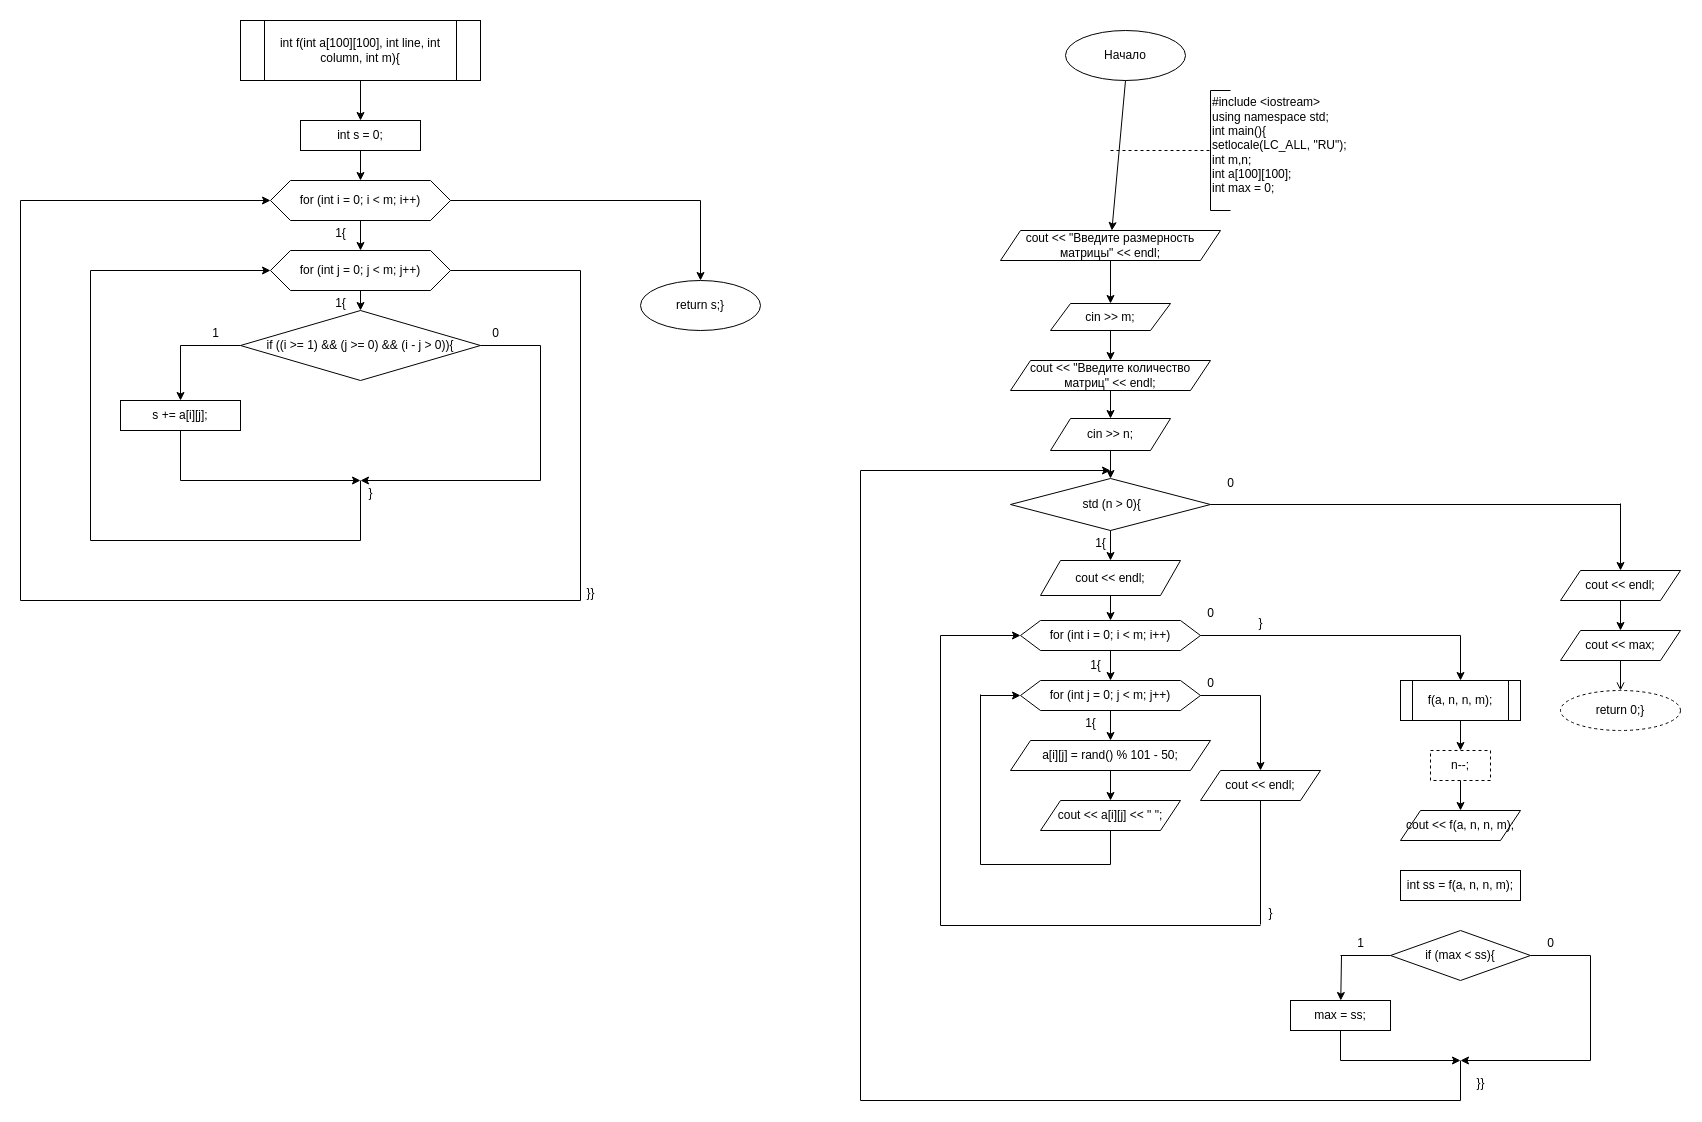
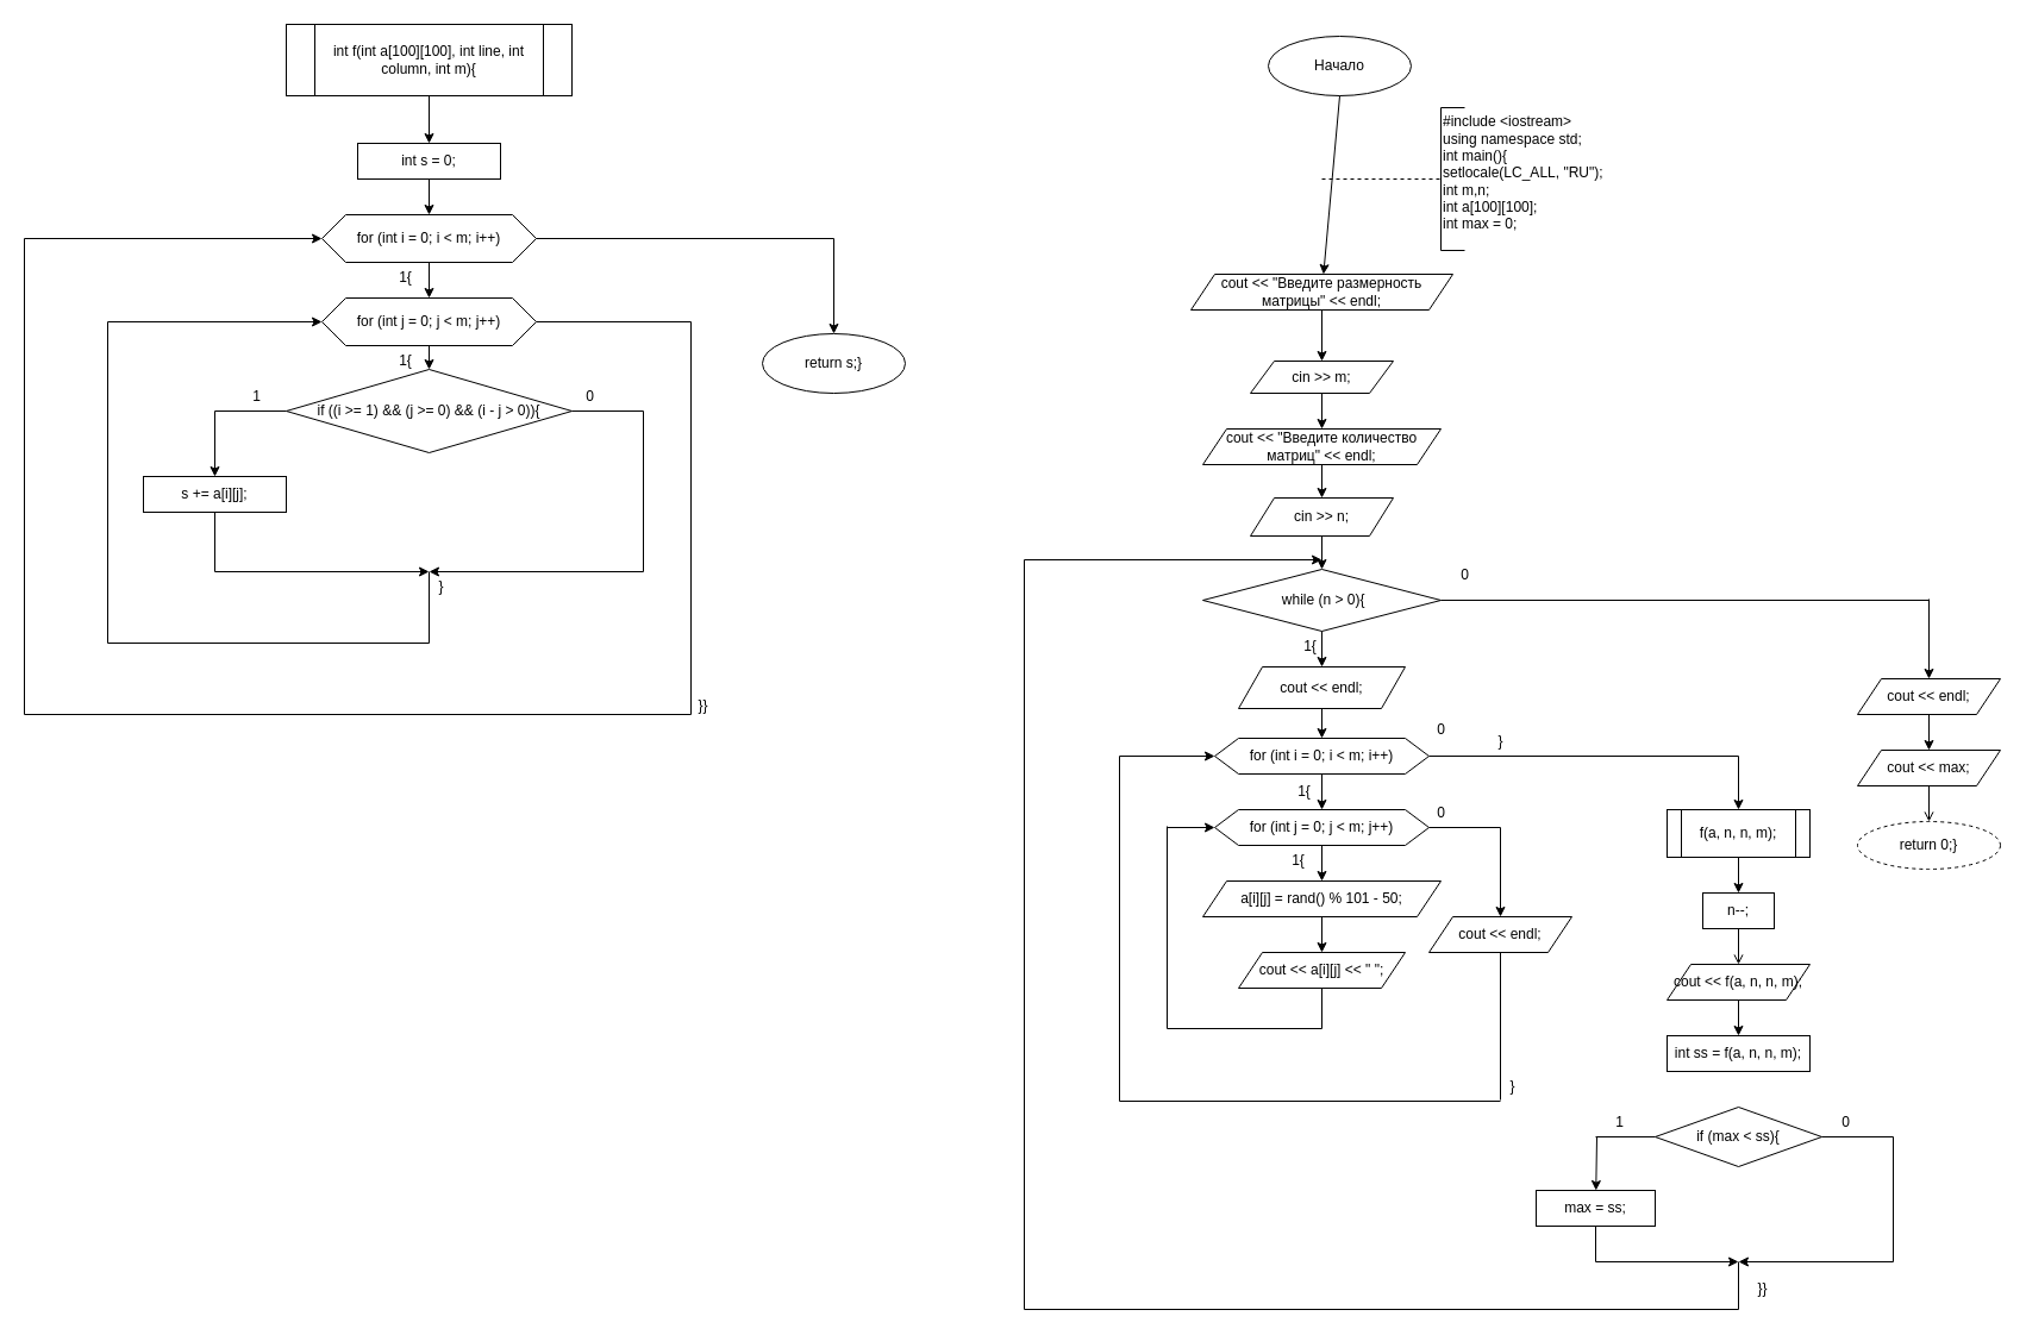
- <mxCell id="51" value="&amp;nbsp;std (n &amp;gt; 0){" style="rhombus;whiteSpace=wrap;html=1;" vertex="1" parent="1"><mxGeometry x="1010" y="478" width="200" height="52" as="geometry" /></mxCell>
+ <mxCell id="51" value="&amp;nbsp;while (n &amp;gt; 0){" style="rhombus;whiteSpace=wrap;html=1;" vertex="1" parent="1"><mxGeometry x="1010" y="478" width="200" height="52" as="geometry" /></mxCell>
- <mxCell id="78" value="n--;" style="rounded=0;whiteSpace=wrap;html=1;dashed=1;" vertex="1" parent="1"><mxGeometry x="1430" y="750" width="60" height="30" as="geometry" /></mxCell>
+ <mxCell id="78" value="n--;" style="rounded=0;whiteSpace=wrap;html=1;" vertex="1" parent="1"><mxGeometry x="1430" y="750" width="60" height="30" as="geometry" /></mxCell>
- <mxCell id="79" value="" style="endArrow=classic;html=1;rounded=0;exitX=0.5;exitY=1;exitDx=0;exitDy=0;" edge="1" parent="1" source="78" target="80"><mxGeometry width="50" height="50" relative="1" as="geometry"><mxPoint x="1250" y="710" as="sourcePoint" /><mxPoint x="1460" y="810" as="targetPoint" /></mxGeometry></mxCell>
+ <mxCell id="79" value="" style="endArrow=open;html=1;rounded=0;exitX=0.5;exitY=1;exitDx=0;exitDy=0;" edge="1" parent="1" source="78" target="80"><mxGeometry width="50" height="50" relative="1" as="geometry"><mxPoint x="1250" y="710" as="sourcePoint" /><mxPoint x="1460" y="810" as="targetPoint" /></mxGeometry></mxCell>
+ <mxCell id="81" value="" style="endArrow=classic;html=1;rounded=0;exitX=0.5;exitY=1;exitDx=0;exitDy=0;" edge="1" parent="1" source="80" target="82"><mxGeometry width="50" height="50" relative="1" as="geometry"><mxPoint x="1250" y="810" as="sourcePoint" /><mxPoint x="1460" y="880" as="targetPoint" /></mxGeometry></mxCell>
